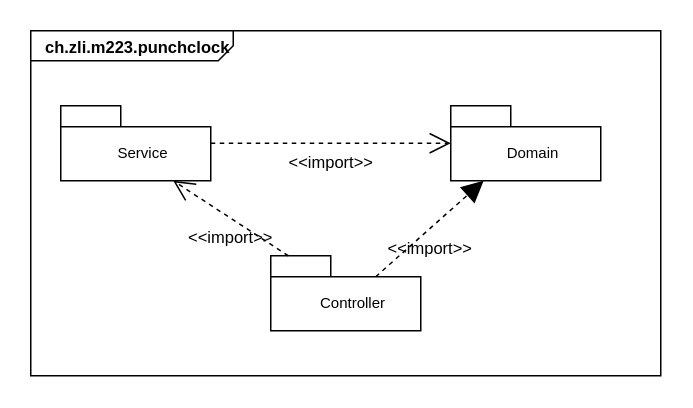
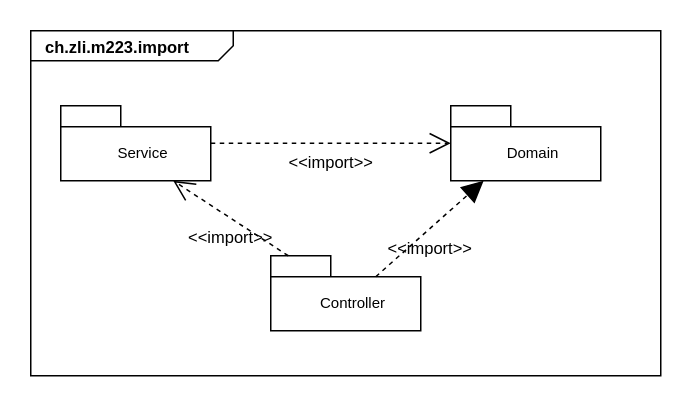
- <mxCell id="2" value="&lt;p style=&quot;margin: 0px ; margin-top: 4px ; margin-left: 10px ; text-align: left&quot;&gt;&lt;span style=&quot;font-weight: 700 ; text-align: center&quot;&gt;&lt;font style=&quot;font-size: 11px&quot;&gt;ch.zli.m223.punchclock&lt;/font&gt;&lt;/span&gt;&lt;br&gt;&lt;/p&gt;" style="html=1;shape=mxgraph.sysml.package;align=left;spacingLeft=-2;verticalAlign=top;spacingTop=-3;labelX=135;html=1;overflow=fill;" vertex="1" parent="1"><mxGeometry x="20" y="20" width="420" height="230" as="geometry" /></mxCell>
+ <mxCell id="2" value="&lt;p style=&quot;margin: 0px ; margin-top: 4px ; margin-left: 10px ; text-align: left&quot;&gt;&lt;span style=&quot;font-weight: 700 ; text-align: center&quot;&gt;&lt;font style=&quot;font-size: 11px&quot;&gt;ch.zli.m223.import&lt;/font&gt;&lt;/span&gt;&lt;br&gt;&lt;/p&gt;" style="html=1;shape=mxgraph.sysml.package;align=left;spacingLeft=-2;verticalAlign=top;spacingTop=-3;labelX=135;html=1;overflow=fill;" vertex="1" parent="1"><mxGeometry x="20" y="20" width="420" height="230" as="geometry" /></mxCell>
